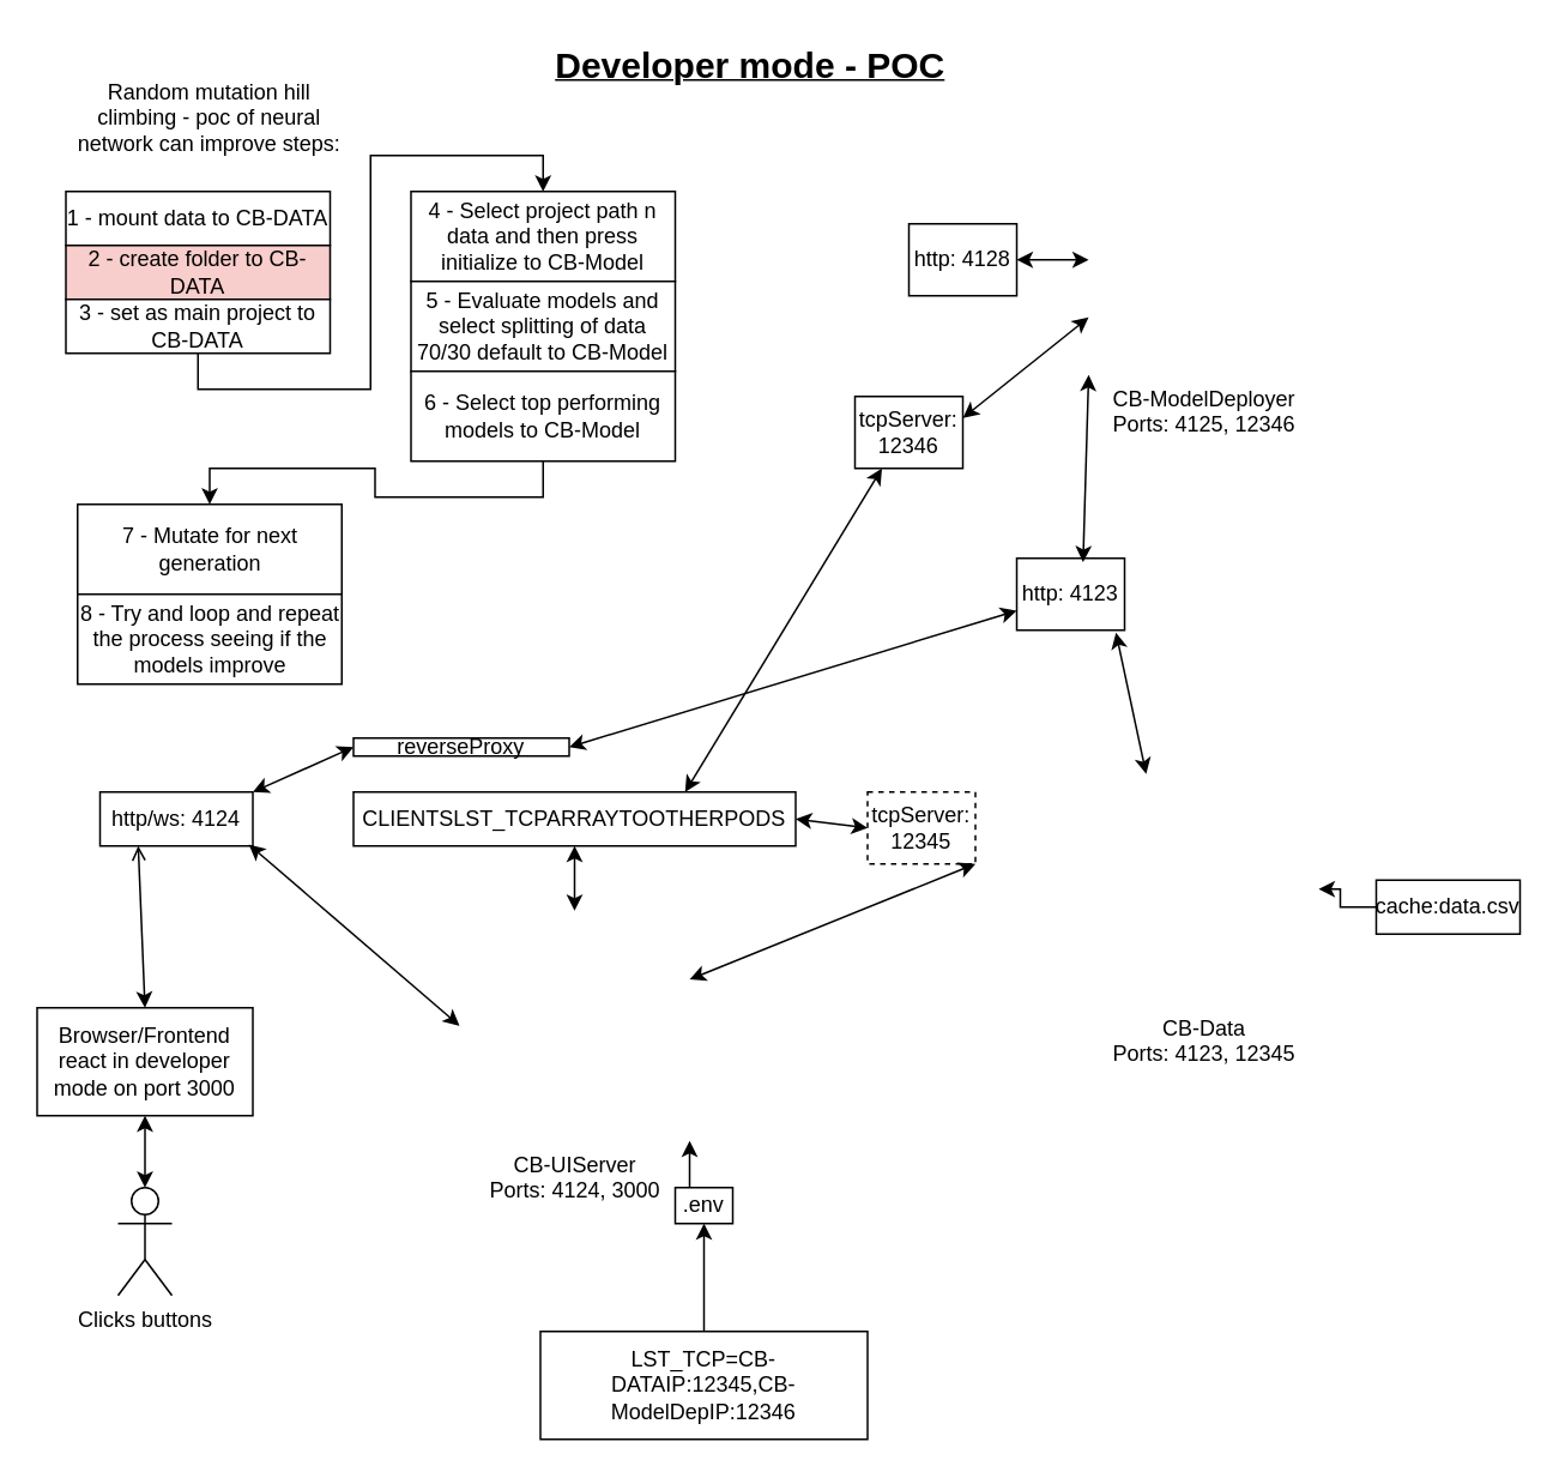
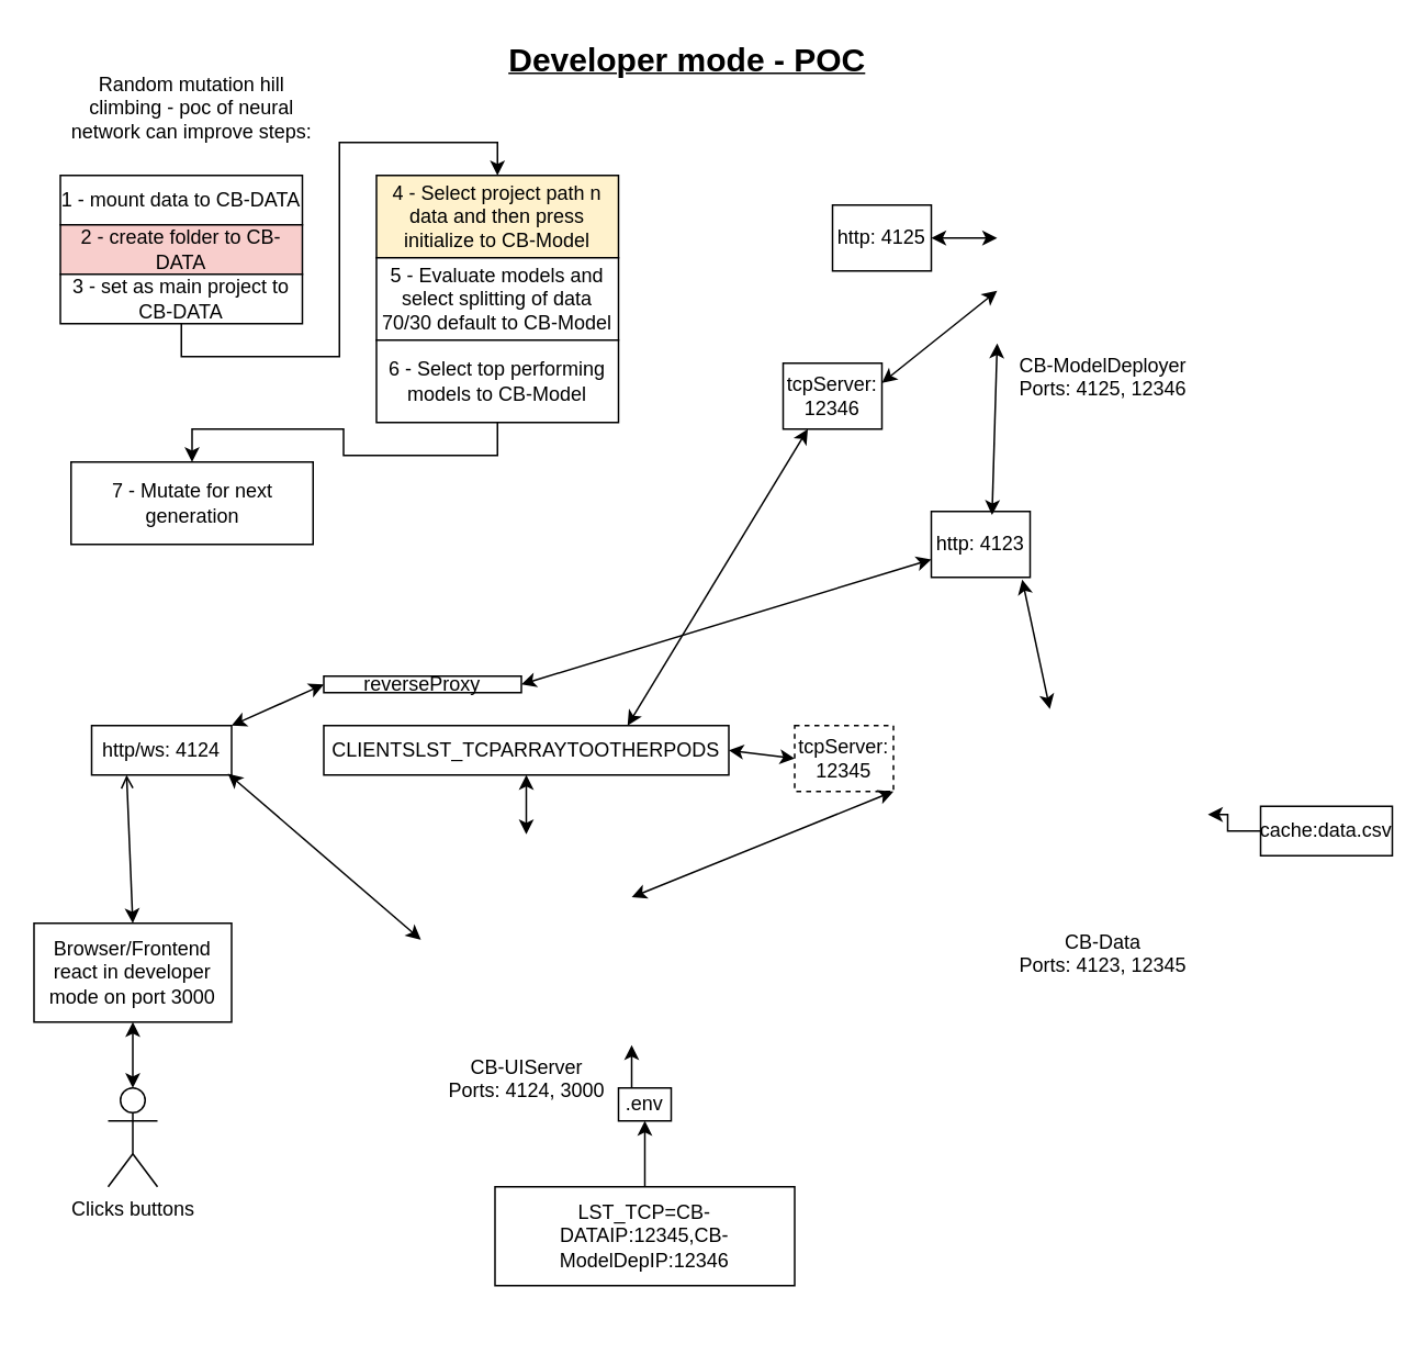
- <mxCell id="39" value="4 - Select project path n data and then press initialize to CB-Model" style="rounded=0;whiteSpace=wrap;html=1;" vertex="1" parent="1"><mxGeometry x="228" y="106" width="147" height="50" as="geometry" /></mxCell>
+ <mxCell id="39" value="4 - Select project path n data and then press initialize to CB-Model" style="rounded=0;whiteSpace=wrap;html=1;fillColor=#fff2cc;" vertex="1" parent="1"><mxGeometry x="228" y="106" width="147" height="50" as="geometry" /></mxCell>
- <mxCell id="5" value="http: 4128" style="rounded=0;whiteSpace=wrap;html=1;" vertex="1" parent="1"><mxGeometry x="505" y="124" width="60" height="40" as="geometry" /></mxCell>
+ <mxCell id="5" value="http: 4125" style="rounded=0;whiteSpace=wrap;html=1;" vertex="1" parent="1"><mxGeometry x="505" y="124" width="60" height="40" as="geometry" /></mxCell>
- <mxCell id="44" value="8 - Try and loop and repeat the process seeing if the models improve" style="rounded=0;whiteSpace=wrap;html=1;" vertex="1" parent="1"><mxGeometry x="42.5" y="330" width="147" height="50" as="geometry" /></mxCell>
- <mxCell id="12" value="LST_TCP=CB-DATAIP:12345,CB-ModelDepIP:12346" style="rounded=0;whiteSpace=wrap;html=1;" vertex="1" parent="1"><mxGeometry x="300" y="740" width="182" height="60" as="geometry" /></mxCell>
+ <mxCell id="12" value="LST_TCP=CB-DATAIP:12345,CB-ModelDepIP:12346" style="rounded=0;whiteSpace=wrap;html=1;" vertex="1" parent="1"><mxGeometry x="300" y="720" width="182" height="60" as="geometry" /></mxCell>
